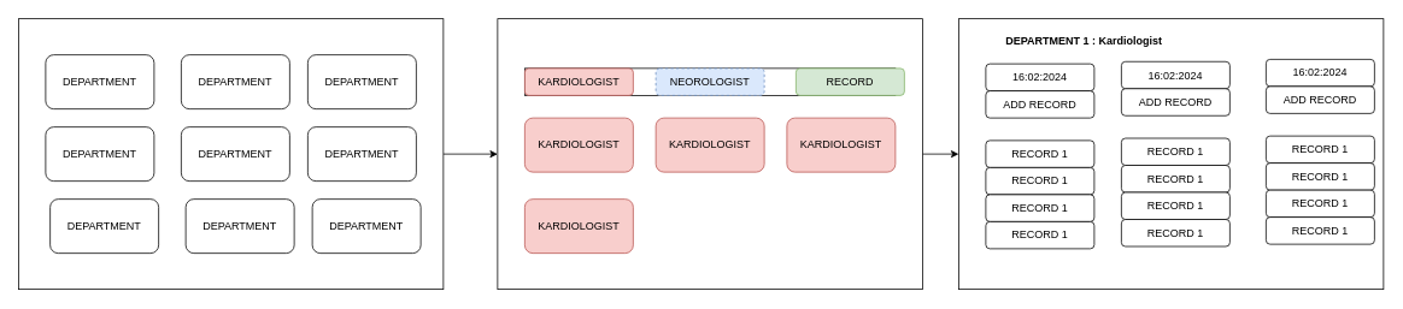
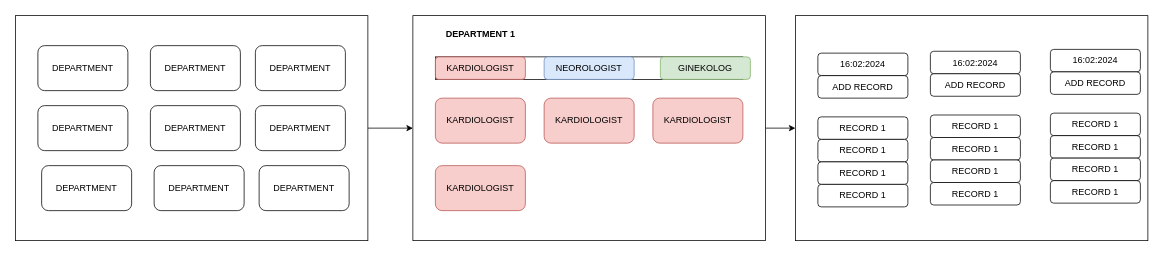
+ <mxCell id="23" value="&lt;b&gt;DEPARTMENT 1&lt;/b&gt;" style="text;html=1;align=center;verticalAlign=middle;resizable=0;points=[];autosize=1;strokeColor=none;fillColor=none;" vertex="1" parent="1"><mxGeometry x="580" y="30" width="120" height="30" as="geometry" /></mxCell>
- <mxCell id="25" value="&lt;b&gt;DEPARTMENT 1 : Kardiologist&amp;nbsp;&lt;/b&gt;" style="text;html=1;align=center;verticalAlign=middle;resizable=0;points=[];autosize=1;strokeColor=none;fillColor=none;" vertex="1" parent="1"><mxGeometry x="1100" y="30" width="200" height="30" as="geometry" /></mxCell>
- <mxCell id="18" value="NEOROLOGIST" style="rounded=1;whiteSpace=wrap;html=1;fillColor=#dae8fc;strokeColor=#6c8ebf;dashed=1;" vertex="1" parent="1"><mxGeometry x="725" y="75" width="120" height="30" as="geometry" /></mxCell>
+ <mxCell id="18" value="NEOROLOGIST" style="rounded=1;whiteSpace=wrap;html=1;fillColor=#dae8fc;strokeColor=#6c8ebf;" vertex="1" parent="1"><mxGeometry x="725" y="75" width="120" height="30" as="geometry" /></mxCell>
- <mxCell id="19" value="RECORD" style="rounded=1;whiteSpace=wrap;html=1;fillColor=#d5e8d4;strokeColor=#82b366;" vertex="1" parent="1"><mxGeometry x="880" y="75" width="120" height="30" as="geometry" /></mxCell>
+ <mxCell id="19" value="GINEKOLOG" style="rounded=1;whiteSpace=wrap;html=1;fillColor=#d5e8d4;strokeColor=#82b366;" vertex="1" parent="1"><mxGeometry x="880" y="75" width="120" height="30" as="geometry" /></mxCell>
